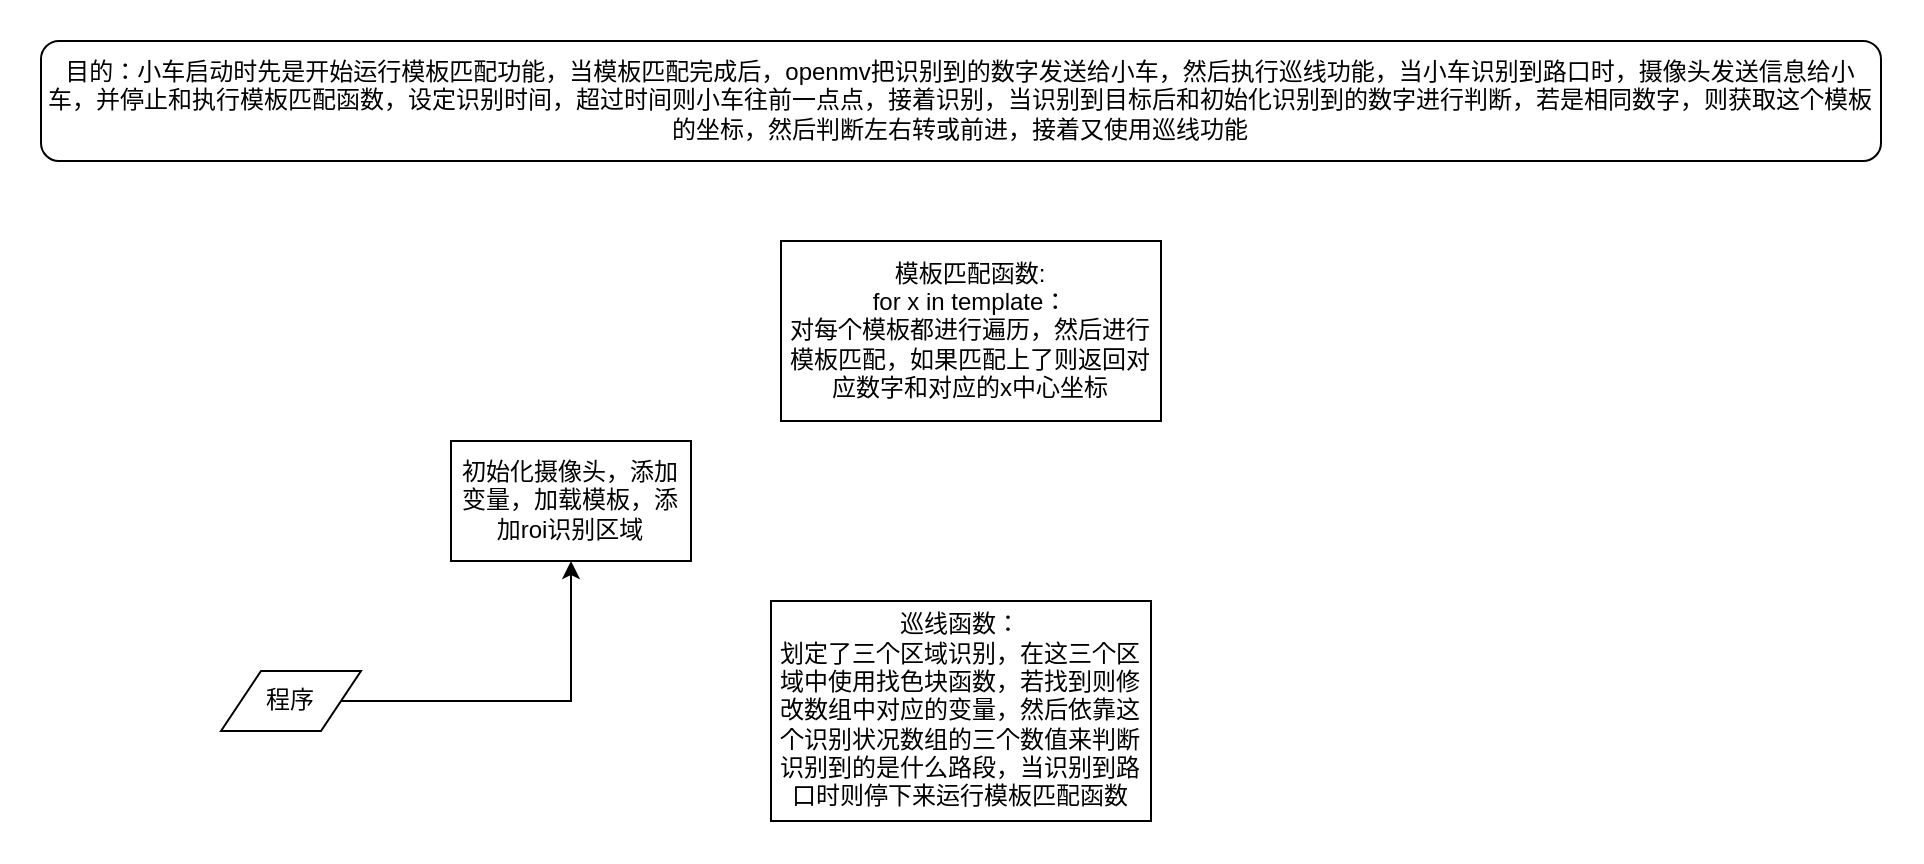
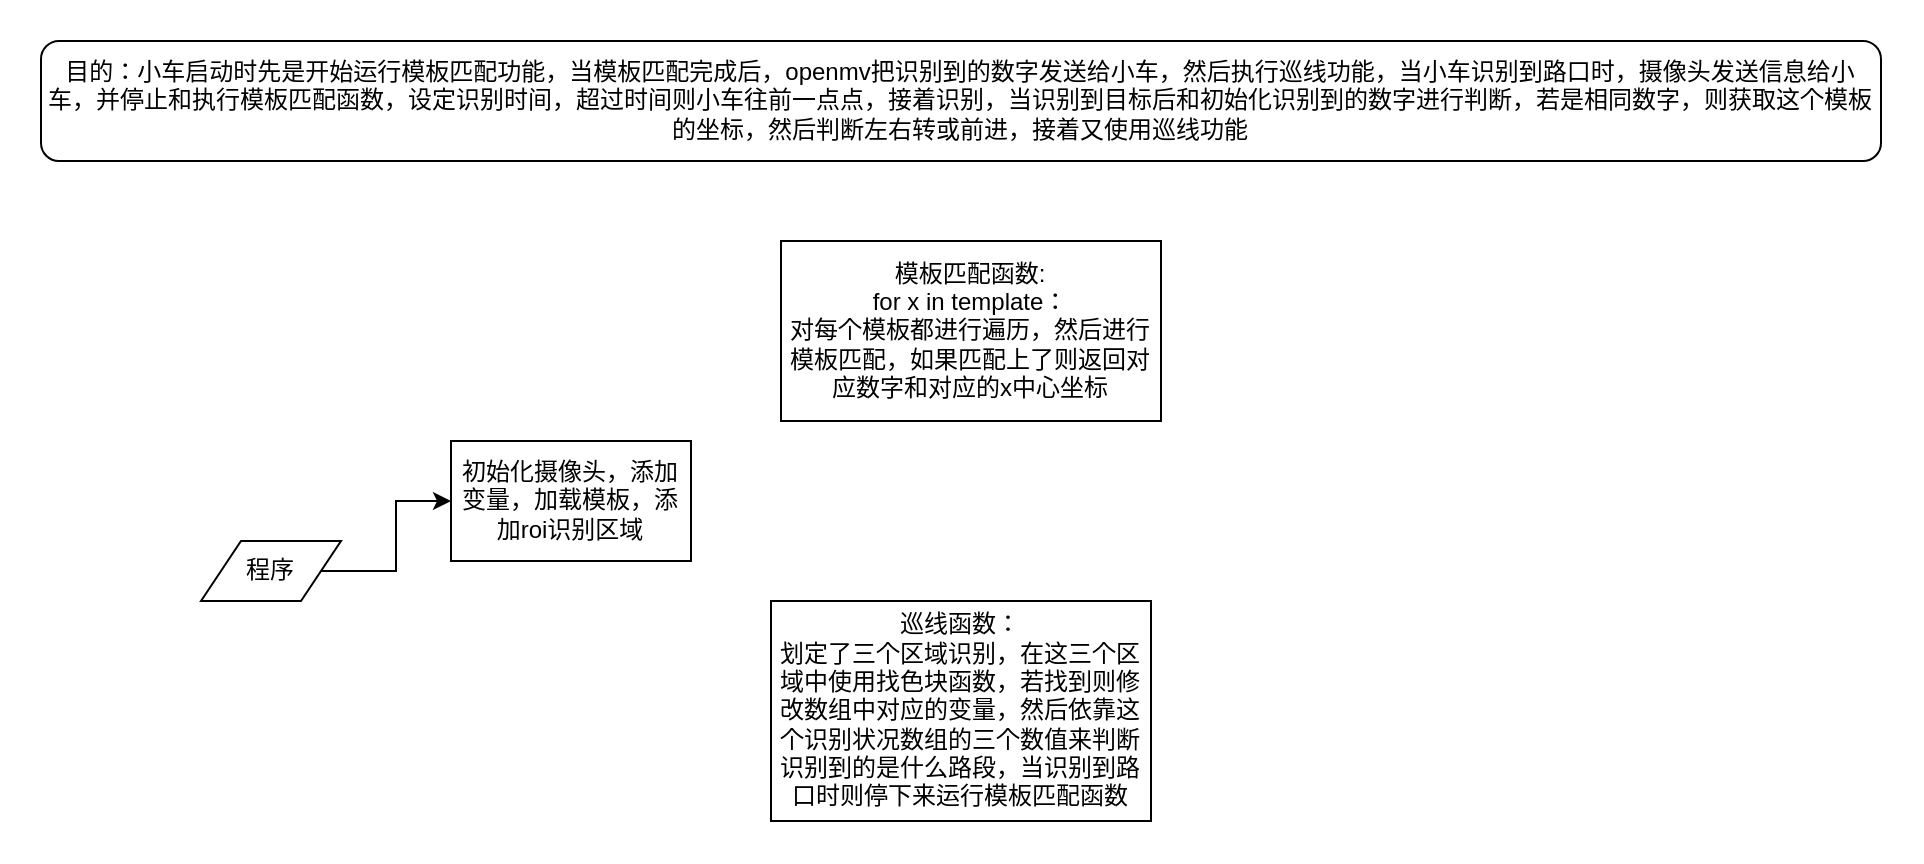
- <mxCell id="3" value="程序" style="shape=parallelogram;perimeter=parallelogramPerimeter;whiteSpace=wrap;html=1;fixedSize=1;" vertex="1" parent="1"><mxGeometry x="110" y="335" width="70" height="30" as="geometry" /></mxCell>
+ <mxCell id="3" value="程序" style="shape=parallelogram;perimeter=parallelogramPerimeter;whiteSpace=wrap;html=1;fixedSize=1;" vertex="1" parent="1"><mxGeometry x="100" y="270" width="70" height="30" as="geometry" /></mxCell>
